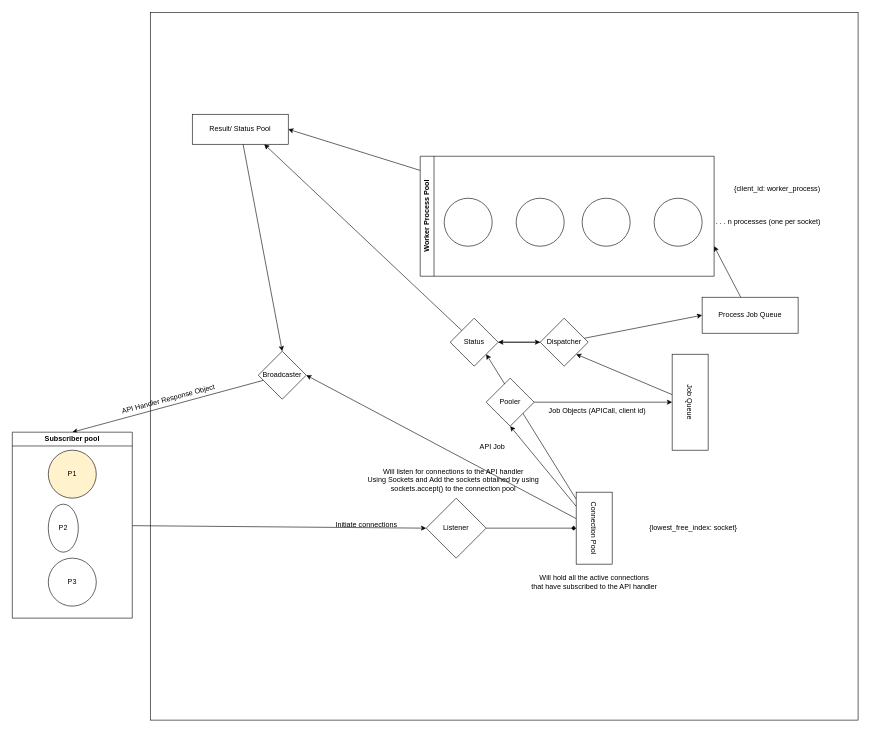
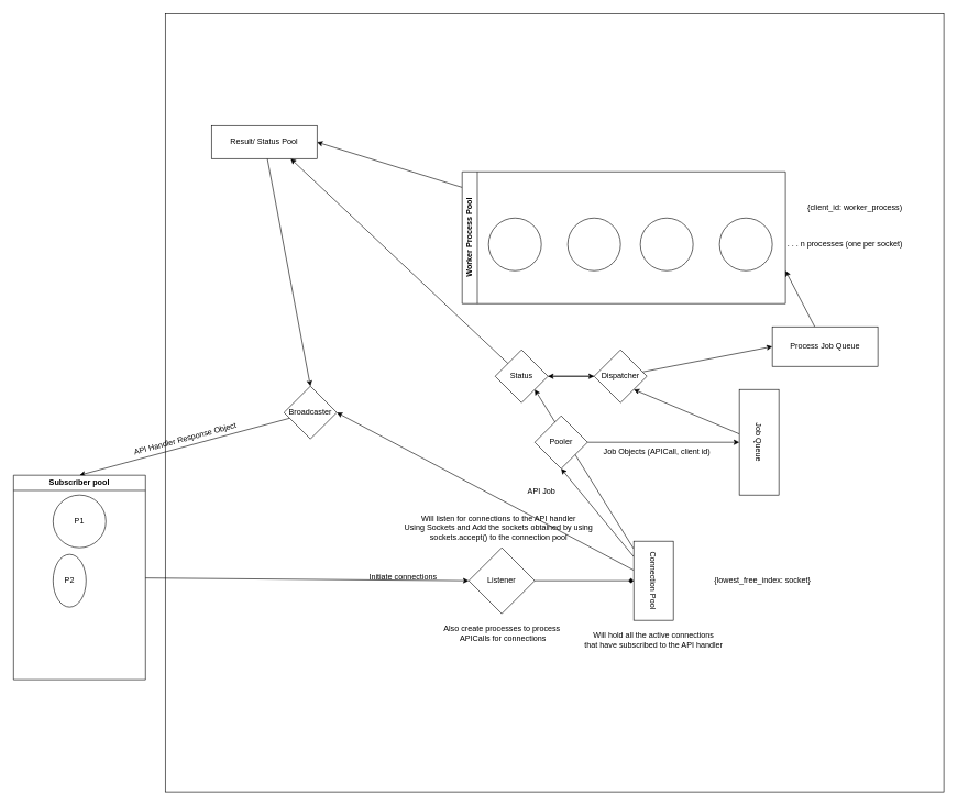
- <mxCell id="3" value="P1" style="ellipse;whiteSpace=wrap;html=1;aspect=fixed;fillColor=#fff2cc;" parent="1" vertex="1"><mxGeometry x="80" y="750" width="80" height="80" as="geometry" /></mxCell>
+ <mxCell id="3" value="P1" style="ellipse;whiteSpace=wrap;html=1;aspect=fixed;" parent="1" vertex="1"><mxGeometry x="80" y="750" width="80" height="80" as="geometry" /></mxCell>
+ <mxCell id="31" value="Also create processes to process&lt;br&gt;&amp;nbsp;APICalls for connections" style="text;html=1;align=center;verticalAlign=middle;resizable=0;points=[];autosize=1;strokeColor=none;fillColor=none;" parent="1" vertex="1"><mxGeometry x="660" y="940" width="200" height="40" as="geometry" /></mxCell>
- <mxCell id="38" value="P3" style="ellipse;whiteSpace=wrap;html=1;aspect=fixed;" parent="36" vertex="1"><mxGeometry x="60" y="210" width="80" height="80" as="geometry" /></mxCell>
